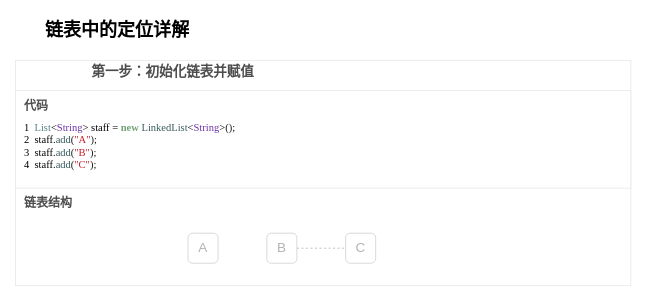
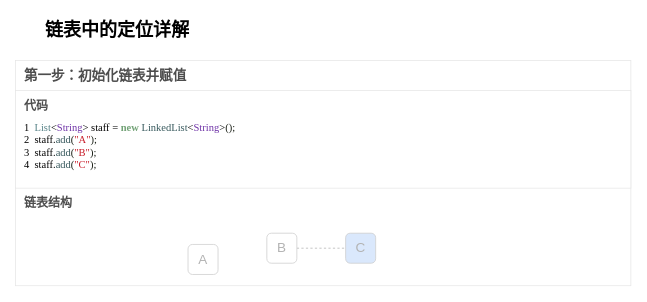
- <mxCell id="4" value="第一步：初始化链表并赋值" style="text;html=1;strokeColor=none;fillColor=none;align=left;verticalAlign=middle;whiteSpace=wrap;rounded=0;fontSize=18;fontStyle=1;fontColor=#4D4D4D;" parent="1" vertex="1"><mxGeometry x="120" y="85" width="240" height="20" as="geometry" /></mxCell>
+ <mxCell id="4" value="第一步：初始化链表并赋值" style="text;html=1;strokeColor=none;fillColor=none;align=left;verticalAlign=middle;whiteSpace=wrap;rounded=0;fontSize=18;fontStyle=1;fontColor=#4D4D4D;" parent="1" vertex="1"><mxGeometry x="30" y="90" width="240" height="20" as="geometry" /></mxCell>
- <mxCell id="6" value="A" style="rounded=1;whiteSpace=wrap;html=1;strokeColor=#CCCCCC;fontSize=18;fontColor=#B3B3B3;align=center;" parent="1" vertex="1"><mxGeometry x="250" y="310" width="40" height="40" as="geometry" /></mxCell>
+ <mxCell id="6" value="A" style="rounded=1;whiteSpace=wrap;html=1;strokeColor=#CCCCCC;fontSize=18;fontColor=#B3B3B3;align=center;" parent="1" vertex="1"><mxGeometry x="250" y="325" width="40" height="40" as="geometry" /></mxCell>
- <mxCell id="9" value="C" style="rounded=1;whiteSpace=wrap;html=1;strokeColor=#CCCCCC;fontSize=18;fontColor=#B3B3B3;align=center;" parent="1" vertex="1"><mxGeometry x="460" y="310" width="40" height="40" as="geometry" /></mxCell>
+ <mxCell id="9" value="C" style="rounded=1;whiteSpace=wrap;html=1;strokeColor=#CCCCCC;fontSize=18;fontColor=#B3B3B3;align=center;fillColor=#dae8fc;" parent="1" vertex="1"><mxGeometry x="460" y="310" width="40" height="40" as="geometry" /></mxCell>
